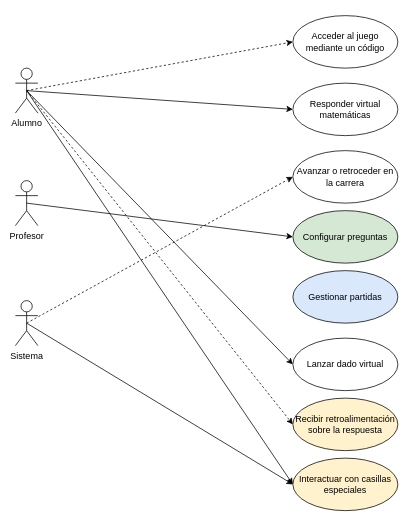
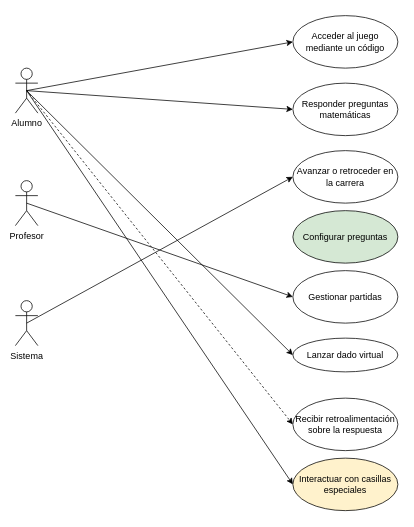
- <mxCell id="2" style="rounded=0;orthogonalLoop=1;jettySize=auto;html=1;exitX=0.5;exitY=0.5;exitDx=0;exitDy=0;exitPerimeter=0;entryX=0;entryY=0.5;entryDx=0;entryDy=0;dashed=1;" edge="1" parent="1" source="7" target="11"><mxGeometry relative="1" as="geometry" /></mxCell>
+ <mxCell id="2" style="rounded=0;orthogonalLoop=1;jettySize=auto;html=1;exitX=0.5;exitY=0.5;exitDx=0;exitDy=0;exitPerimeter=0;entryX=0;entryY=0.5;entryDx=0;entryDy=0;" edge="1" parent="1" source="7" target="11"><mxGeometry relative="1" as="geometry" /></mxCell>
- <mxCell id="15" value="Responder virtual matemáticas" style="ellipse;whiteSpace=wrap;html=1;" vertex="1" parent="1"><mxGeometry x="390" y="110" width="140" height="70" as="geometry" /></mxCell>
+ <mxCell id="15" value="Responder preguntas matemáticas" style="ellipse;whiteSpace=wrap;html=1;" vertex="1" parent="1"><mxGeometry x="390" y="110" width="140" height="70" as="geometry" /></mxCell>
+ <mxCell id="13" style="rounded=0;orthogonalLoop=1;jettySize=auto;html=1;exitX=0.5;exitY=0.5;exitDx=0;exitDy=0;exitPerimeter=0;entryX=0;entryY=0.5;entryDx=0;entryDy=0;" edge="1" parent="1" source="14" target="18"><mxGeometry relative="1" as="geometry" /></mxCell>
- <mxCell id="12" style="rounded=0;orthogonalLoop=1;jettySize=auto;html=1;exitX=0.5;exitY=0.5;exitDx=0;exitDy=0;exitPerimeter=0;entryX=0;entryY=0.5;entryDx=0;entryDy=0;" edge="1" parent="1" source="14" target="20"><mxGeometry relative="1" as="geometry" /></mxCell>
- <mxCell id="8" style="rounded=0;orthogonalLoop=1;jettySize=auto;html=1;exitX=0.5;exitY=0.5;exitDx=0;exitDy=0;exitPerimeter=0;entryX=0;entryY=0.5;entryDx=0;entryDy=0;dashed=1;" edge="1" parent="1" source="10" target="16"><mxGeometry relative="1" as="geometry" /></mxCell>
+ <mxCell id="8" style="rounded=0;orthogonalLoop=1;jettySize=auto;html=1;exitX=0.5;exitY=0.5;exitDx=0;exitDy=0;exitPerimeter=0;entryX=0;entryY=0.5;entryDx=0;entryDy=0;" edge="1" parent="1" source="10" target="16"><mxGeometry relative="1" as="geometry" /></mxCell>
- <mxCell id="18" value="Gestionar partidas" style="ellipse;whiteSpace=wrap;html=1;fillColor=#dae8fc;" vertex="1" parent="1"><mxGeometry x="390" y="360" width="140" height="70" as="geometry" /></mxCell>
+ <mxCell id="18" value="Gestionar partidas" style="ellipse;whiteSpace=wrap;html=1;" vertex="1" parent="1"><mxGeometry x="390" y="360" width="140" height="70" as="geometry" /></mxCell>
- <mxCell id="21" value="Lanzar dado virtual" style="ellipse;whiteSpace=wrap;html=1;" vertex="1" parent="1"><mxGeometry x="390" y="450" width="140" height="70" as="geometry" /></mxCell>
+ <mxCell id="21" value="Lanzar dado virtual" style="ellipse;whiteSpace=wrap;html=1;" vertex="1" parent="1"><mxGeometry x="390" y="450" width="140" height="45" as="geometry" /></mxCell>
- <mxCell id="9" style="rounded=0;orthogonalLoop=1;jettySize=auto;html=1;exitX=0.5;exitY=0.5;exitDx=0;exitDy=0;exitPerimeter=0;entryX=0;entryY=0.5;entryDx=0;entryDy=0;" edge="1" parent="1" source="10" target="17"><mxGeometry relative="1" as="geometry" /></mxCell>
- <mxCell id="19" value="Recibir retroalimentación sobre la respuesta" style="ellipse;whiteSpace=wrap;html=1;fillColor=#fff2cc;" vertex="1" parent="1"><mxGeometry x="390" y="530" width="140" height="70" as="geometry" /></mxCell>
+ <mxCell id="19" value="Recibir retroalimentación sobre la respuesta" style="ellipse;whiteSpace=wrap;html=1;" vertex="1" parent="1"><mxGeometry x="390" y="530" width="140" height="70" as="geometry" /></mxCell>
